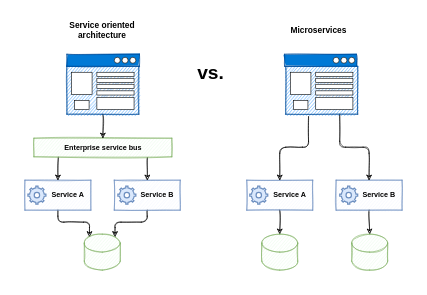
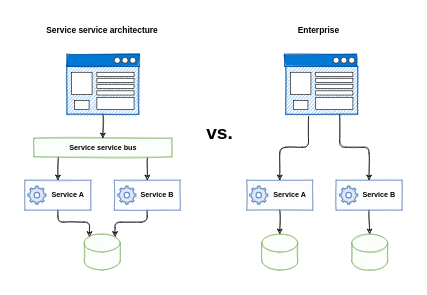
- <mxCell id="48" value="Service oriented architecture" style="text;html=1;strokeColor=none;fillColor=none;align=center;verticalAlign=middle;whiteSpace=wrap;rounded=0;sketch=1;fontStyle=1;fontSize=14;" parent="1" vertex="1"><mxGeometry x="75" y="40" width="190" height="20" as="geometry" /></mxCell>
+ <mxCell id="48" value="Service service architecture" style="text;html=1;strokeColor=none;fillColor=none;align=center;verticalAlign=middle;whiteSpace=wrap;rounded=0;sketch=1;fontStyle=1;fontSize=14;" parent="1" vertex="1"><mxGeometry x="75" y="40" width="190" height="20" as="geometry" /></mxCell>
- <mxCell id="49" value="Microservices" style="text;html=1;strokeColor=none;fillColor=none;align=center;verticalAlign=middle;whiteSpace=wrap;rounded=0;sketch=1;fontStyle=1;fontSize=14;" parent="1" vertex="1"><mxGeometry x="436" y="40" width="190" height="20" as="geometry" /></mxCell>
+ <mxCell id="49" value="Enterprise" style="text;html=1;strokeColor=none;fillColor=none;align=center;verticalAlign=middle;whiteSpace=wrap;rounded=0;sketch=1;fontStyle=1;fontSize=14;" parent="1" vertex="1"><mxGeometry x="436" y="40" width="190" height="20" as="geometry" /></mxCell>
- <mxCell id="50" value="vs." style="text;html=1;strokeColor=none;fillColor=none;align=center;verticalAlign=middle;whiteSpace=wrap;rounded=0;sketch=1;fontSize=32;fontStyle=1" parent="1" vertex="1"><mxGeometry x="331" y="110" width="40" height="20" as="geometry" /></mxCell>
+ <mxCell id="50" value="vs." style="text;html=1;strokeColor=none;fillColor=none;align=center;verticalAlign=middle;whiteSpace=wrap;rounded=0;sketch=1;fontSize=32;fontStyle=1" parent="1" vertex="1"><mxGeometry x="346" y="210" width="40" height="20" as="geometry" /></mxCell>
- <mxCell id="9" value="Enterprise service bus" style="html=1;strokeColor=#82b366;sketch=1;fontStyle=1;labelBackgroundColor=none;fillColor=#E8FCE7;" parent="1" vertex="1"><mxGeometry x="56" y="230" width="230" height="31" as="geometry" /></mxCell>
+ <mxCell id="9" value="Service service bus" style="html=1;strokeColor=#82b366;sketch=1;fontStyle=1;labelBackgroundColor=none;fillColor=#E8FCE7;" parent="1" vertex="1"><mxGeometry x="56" y="230" width="230" height="31" as="geometry" /></mxCell>
